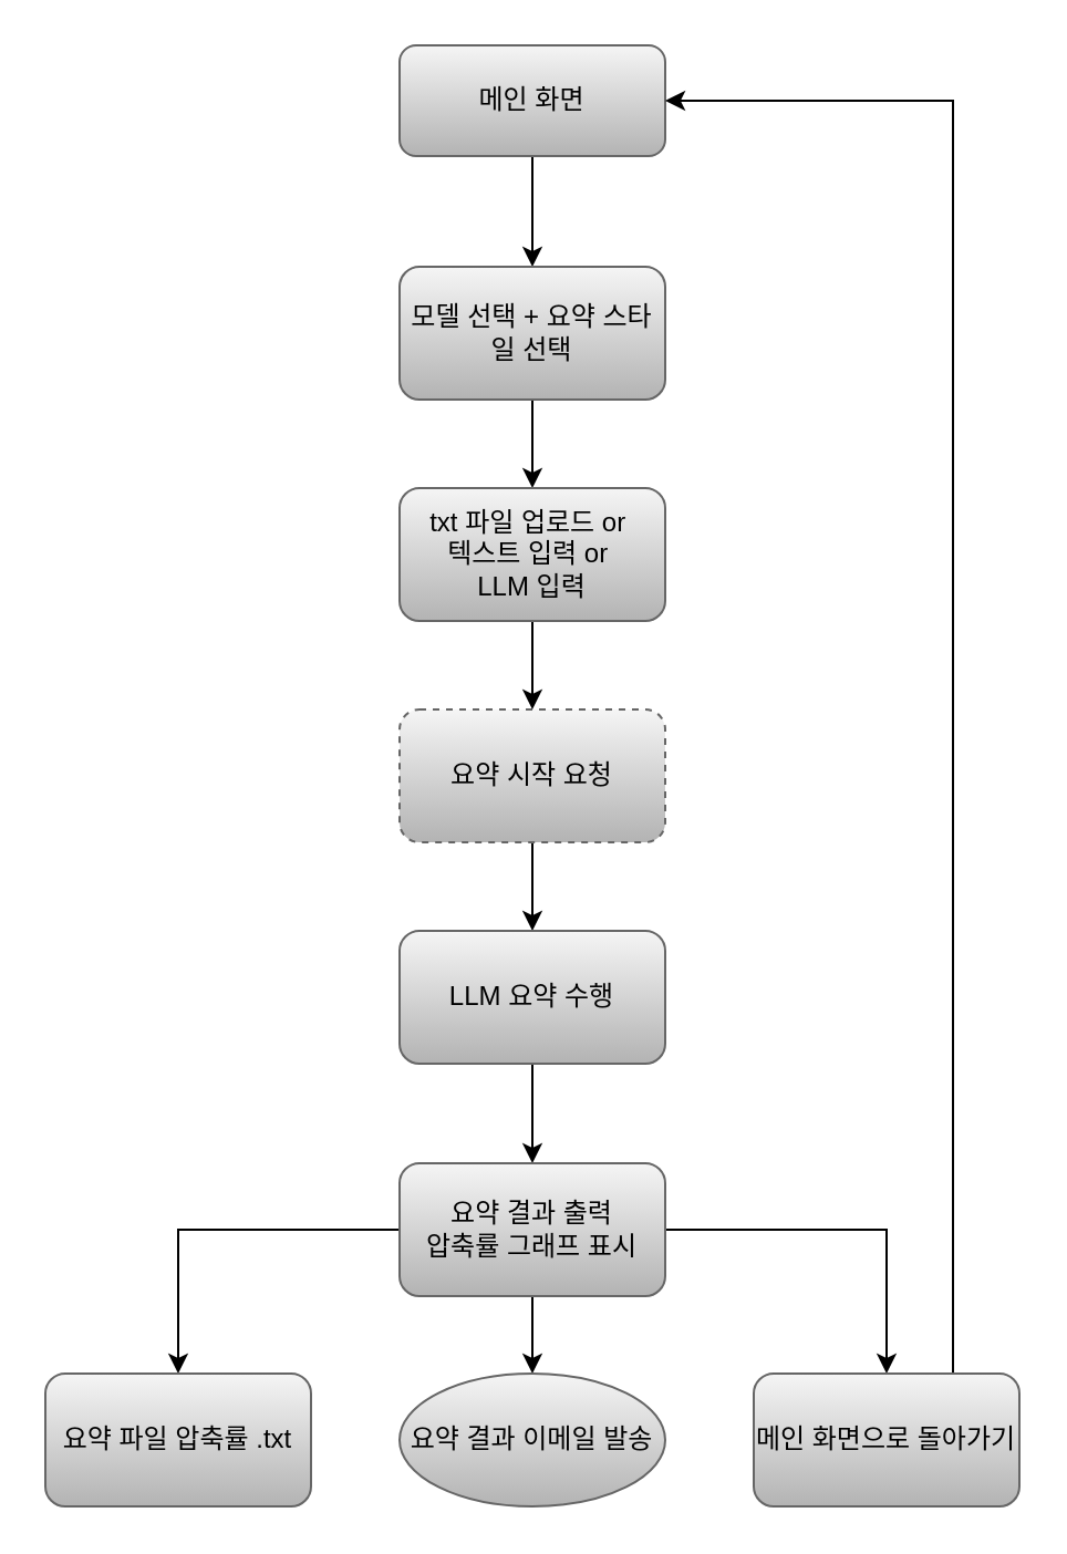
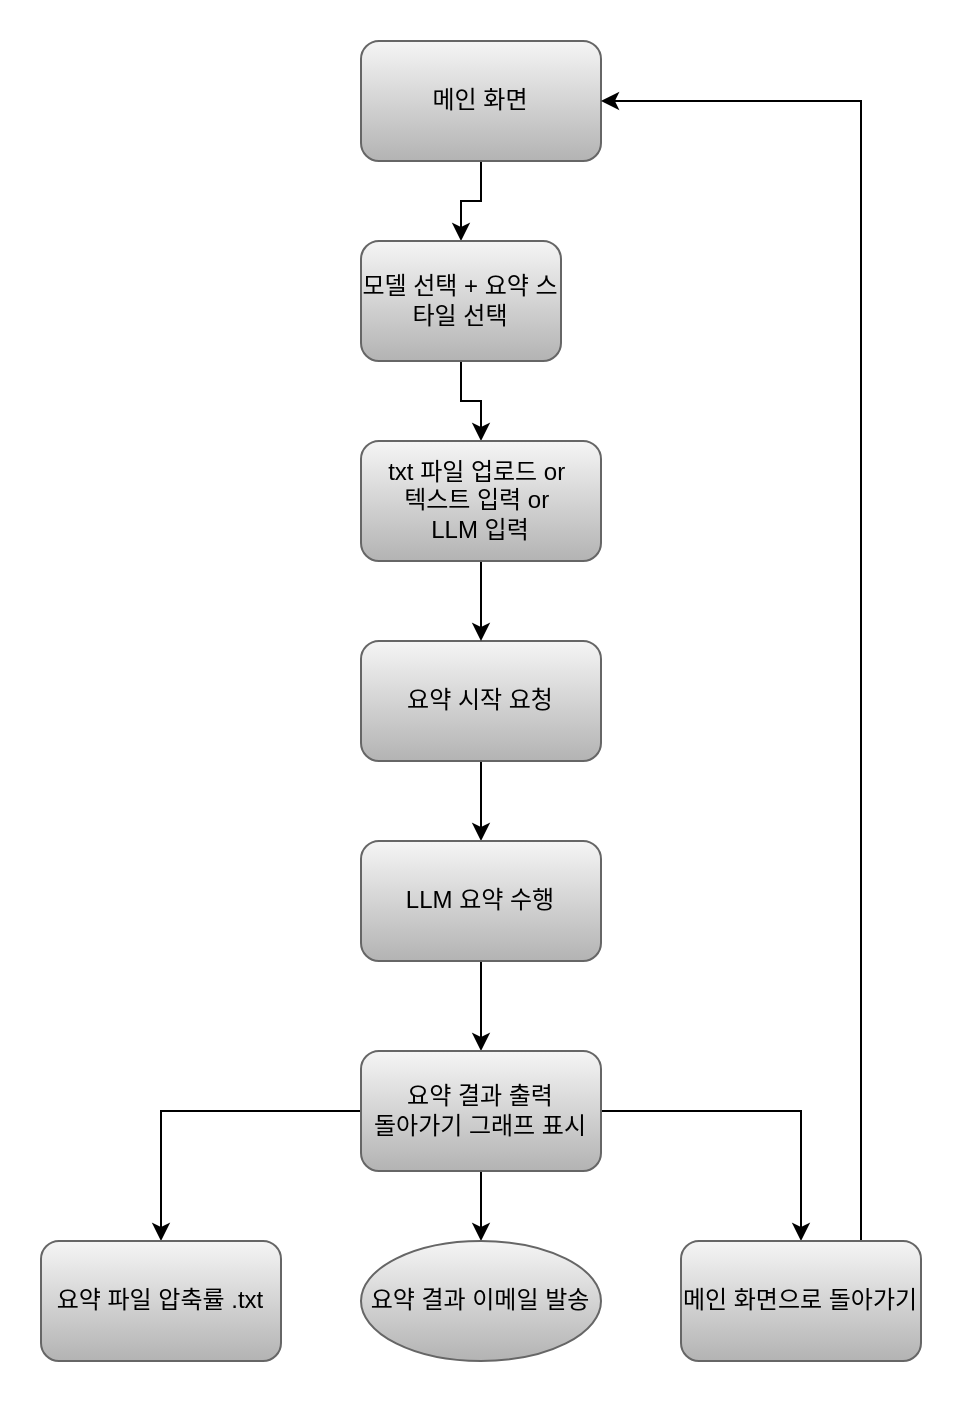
- <mxCell id="5" value="메인 화면" style="rounded=1;whiteSpace=wrap;html=1;fillColor=#f5f5f5;strokeColor=#666666;gradientColor=#b3b3b3;" vertex="1" parent="1"><mxGeometry x="180" y="20" width="120" height="50" as="geometry" /></mxCell>
+ <mxCell id="5" value="메인 화면" style="rounded=1;whiteSpace=wrap;html=1;fillColor=#f5f5f5;strokeColor=#666666;gradientColor=#b3b3b3;" vertex="1" parent="1"><mxGeometry x="180" y="20" width="120" height="60" as="geometry" /></mxCell>
- <mxCell id="9" value="모델 선택 + 요약 스타일 선택" style="rounded=1;whiteSpace=wrap;html=1;fillColor=#f5f5f5;strokeColor=#666666;gradientColor=#b3b3b3;" vertex="1" parent="1"><mxGeometry x="180" y="120" width="120" height="60" as="geometry" /></mxCell>
+ <mxCell id="9" value="모델 선택 + 요약 스타일 선택" style="rounded=1;whiteSpace=wrap;html=1;fillColor=#f5f5f5;strokeColor=#666666;gradientColor=#b3b3b3;" vertex="1" parent="1"><mxGeometry x="180" y="120" width="100" height="60" as="geometry" /></mxCell>
- <mxCell id="3" value="요약 시작 요청" style="rounded=1;whiteSpace=wrap;html=1;fillColor=#f5f5f5;strokeColor=#666666;gradientColor=#b3b3b3;dashed=1;" vertex="1" parent="1"><mxGeometry x="180" y="320" width="120" height="60" as="geometry" /></mxCell>
+ <mxCell id="3" value="요약 시작 요청" style="rounded=1;whiteSpace=wrap;html=1;fillColor=#f5f5f5;strokeColor=#666666;gradientColor=#b3b3b3;" vertex="1" parent="1"><mxGeometry x="180" y="320" width="120" height="60" as="geometry" /></mxCell>
- <mxCell id="15" value="요약 결과 출력&lt;div&gt;압축률 그래프 표시&lt;/div&gt;" style="rounded=1;whiteSpace=wrap;html=1;fillColor=#f5f5f5;strokeColor=#666666;gradientColor=#b3b3b3;" vertex="1" parent="1"><mxGeometry x="180" y="525" width="120" height="60" as="geometry" /></mxCell>
+ <mxCell id="15" value="요약 결과 출력&lt;div&gt;돌아가기 그래프 표시&lt;/div&gt;" style="rounded=1;whiteSpace=wrap;html=1;fillColor=#f5f5f5;strokeColor=#666666;gradientColor=#b3b3b3;" vertex="1" parent="1"><mxGeometry x="180" y="525" width="120" height="60" as="geometry" /></mxCell>
